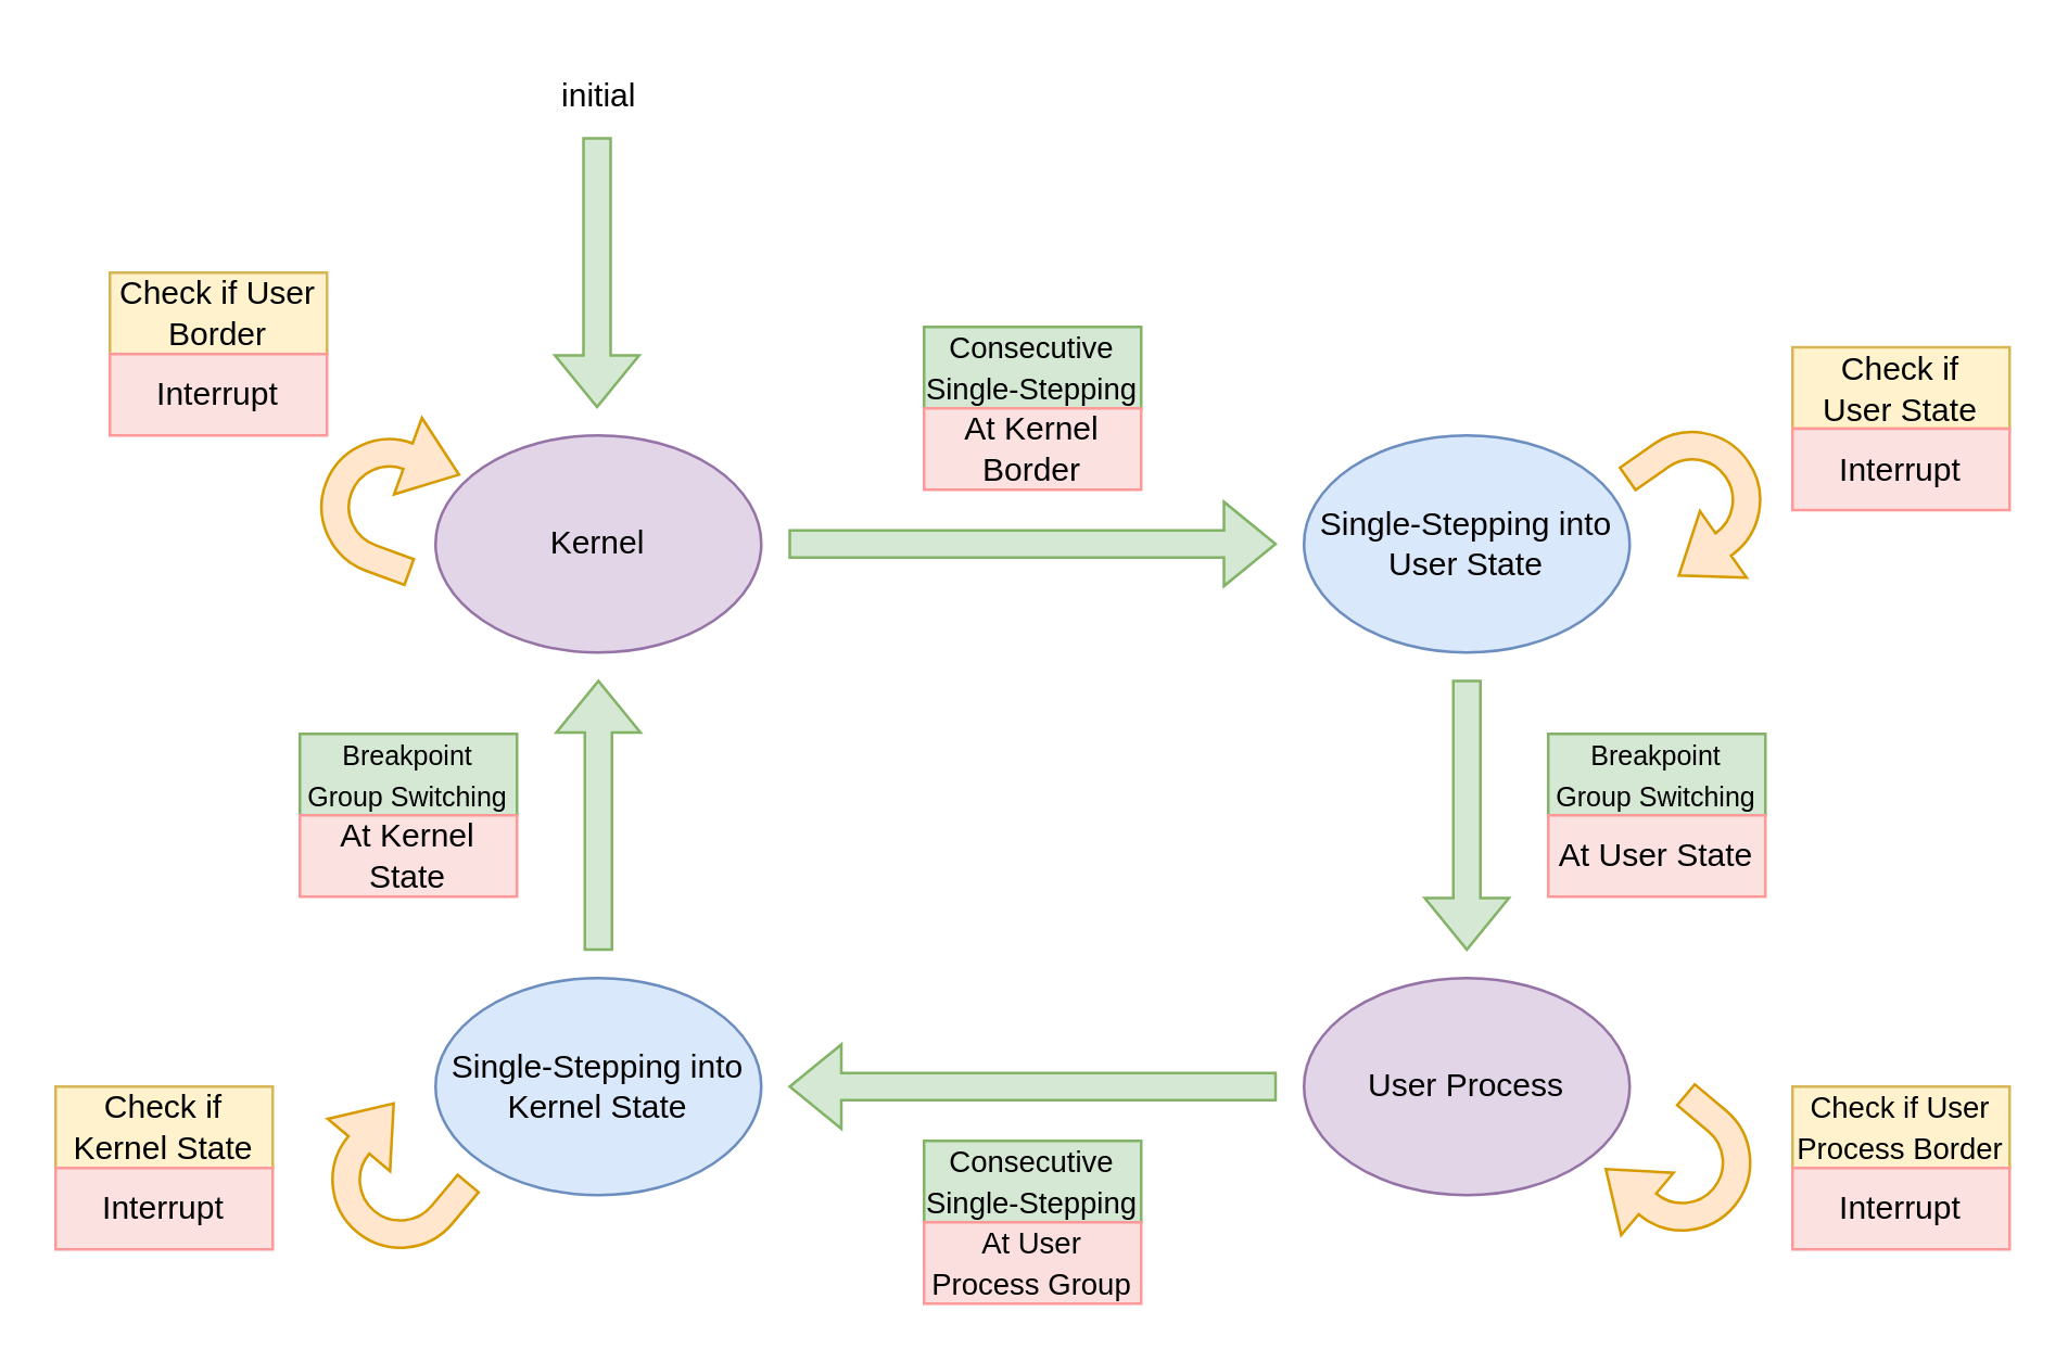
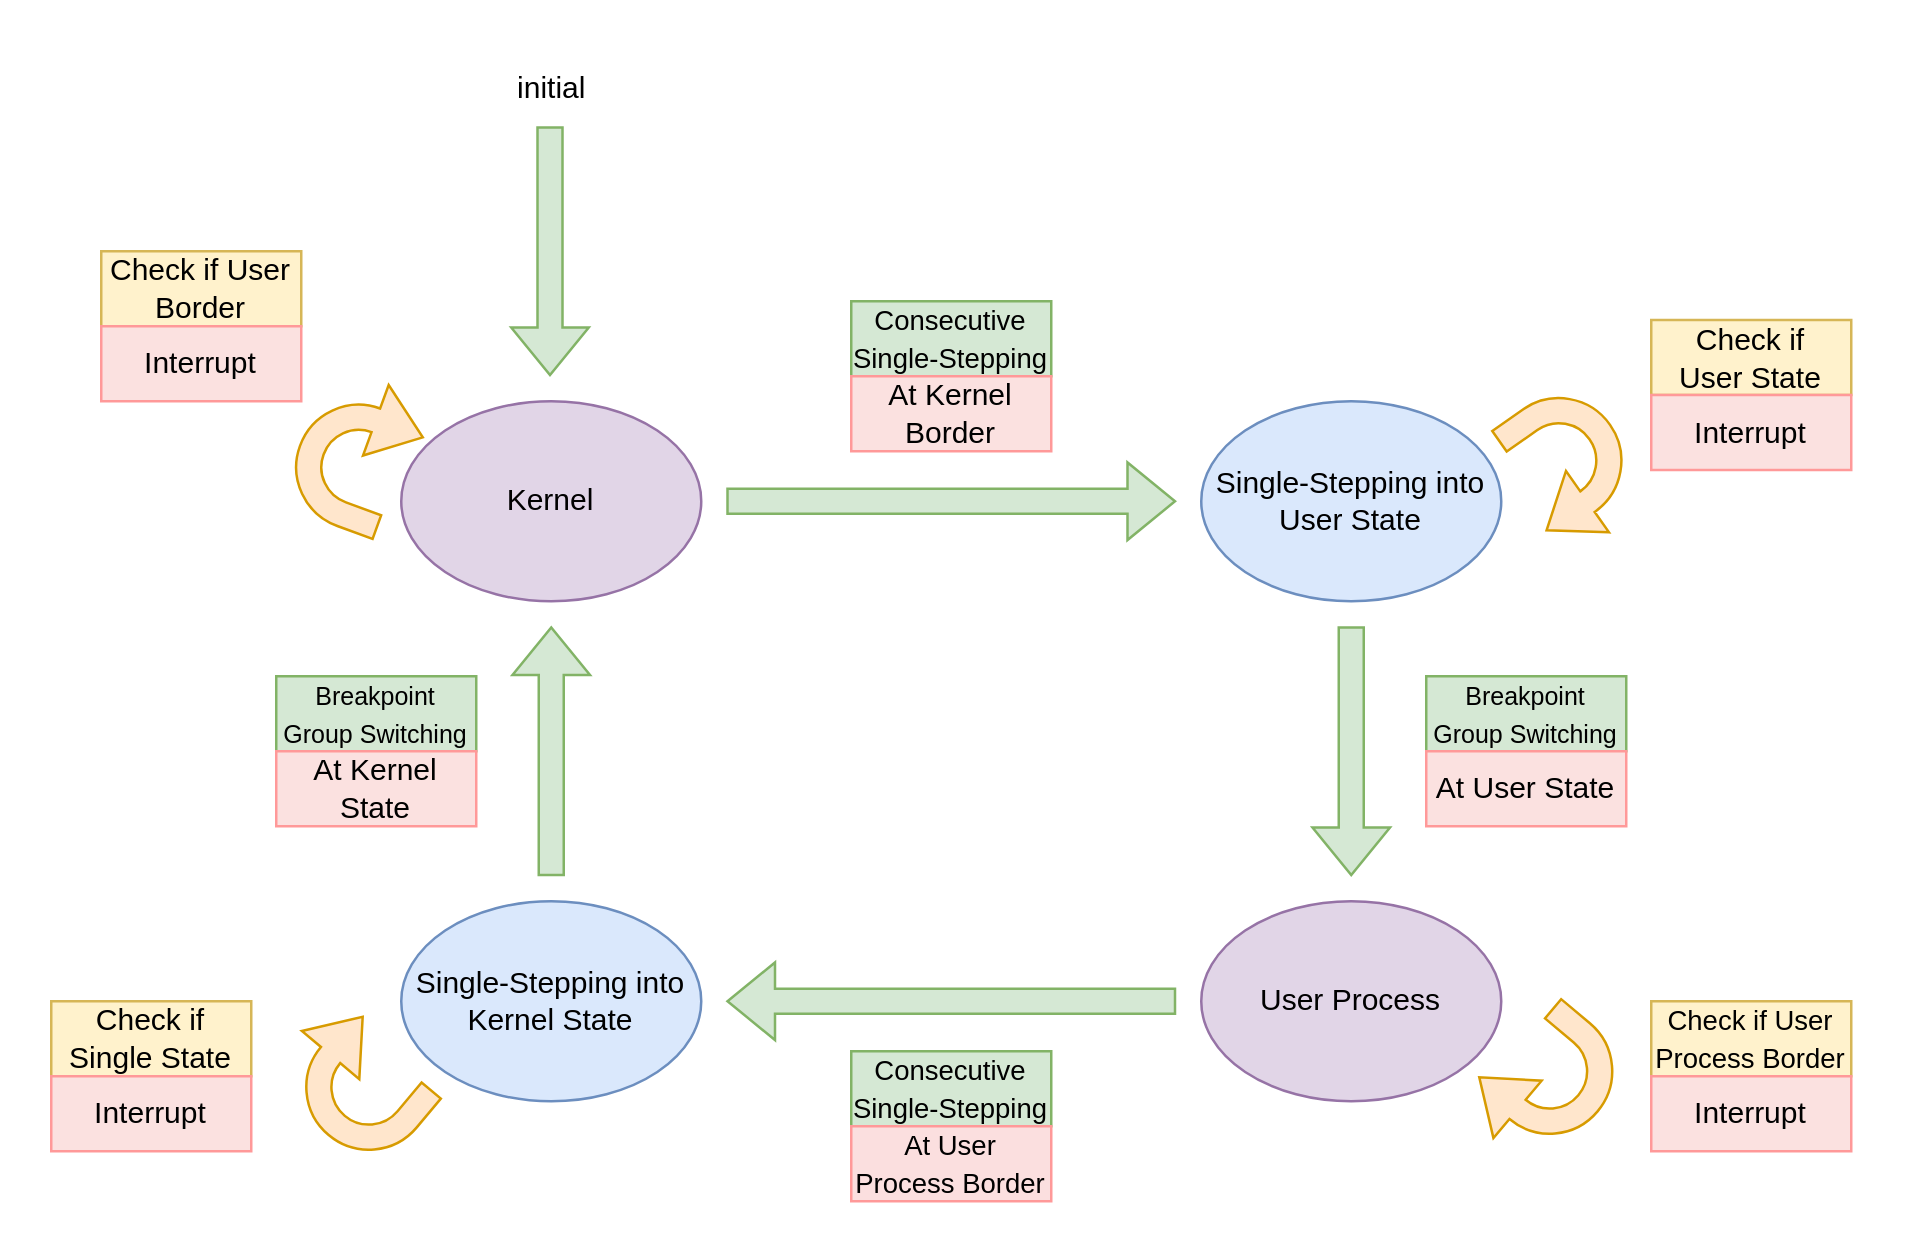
- <mxCell id="18" value="Check if&lt;br&gt;Kernel State" style="whiteSpace=wrap;html=1;fillColor=#fff2cc;strokeColor=#d6b656;" parent="1" vertex="1"><mxGeometry x="20" y="400" width="80" height="30" as="geometry" /></mxCell>
+ <mxCell id="18" value="Check if&lt;br&gt;Single State" style="whiteSpace=wrap;html=1;fillColor=#fff2cc;strokeColor=#d6b656;" parent="1" vertex="1"><mxGeometry x="20" y="400" width="80" height="30" as="geometry" /></mxCell>
- <mxCell id="23" value="&lt;font style=&quot;font-size: 11px;&quot;&gt;At User Process Group&lt;/font&gt;" style="whiteSpace=wrap;html=1;fillColor=light-dark(#fbdfdf, #ededed);strokeColor=light-dark(#ff9999, #572b2b);" parent="1" vertex="1"><mxGeometry x="340" y="450" width="80" height="30" as="geometry" /></mxCell>
+ <mxCell id="23" value="&lt;font style=&quot;font-size: 11px;&quot;&gt;At User Process Border&lt;/font&gt;" style="whiteSpace=wrap;html=1;fillColor=light-dark(#fbdfdf, #ededed);strokeColor=light-dark(#ff9999, #572b2b);" parent="1" vertex="1"><mxGeometry x="340" y="450" width="80" height="30" as="geometry" /></mxCell>
